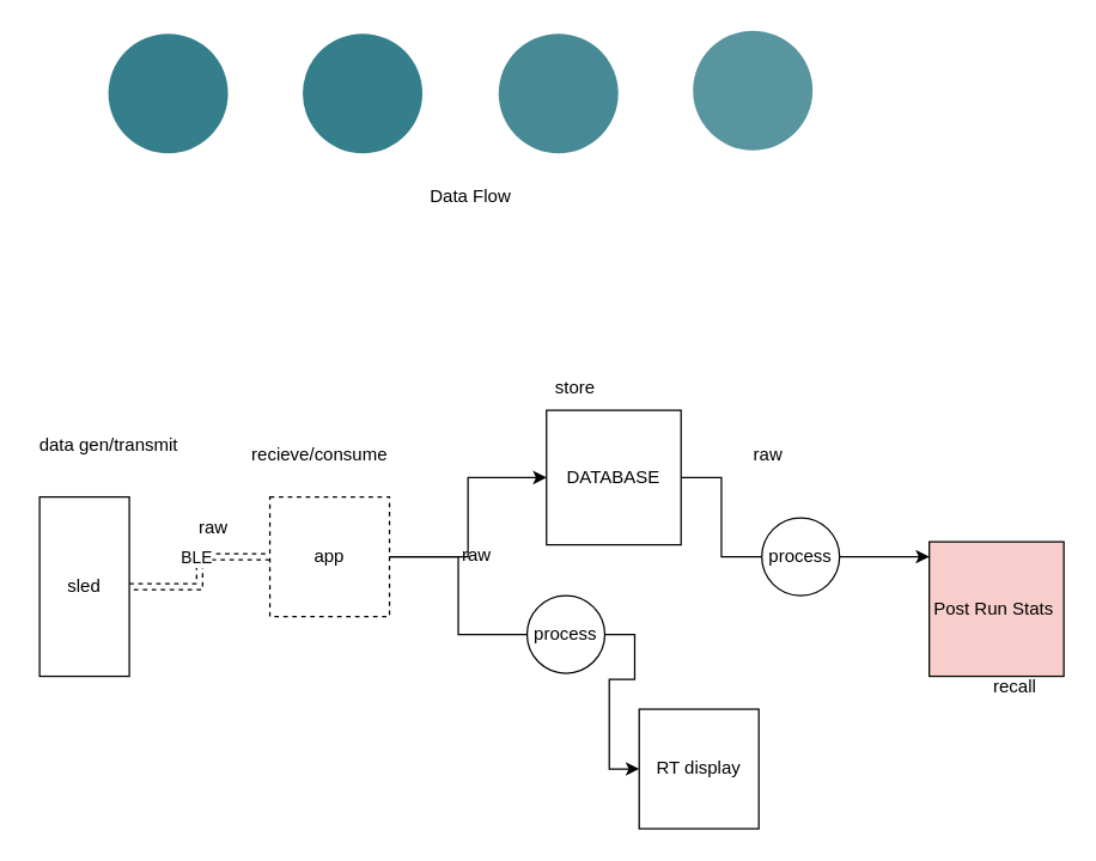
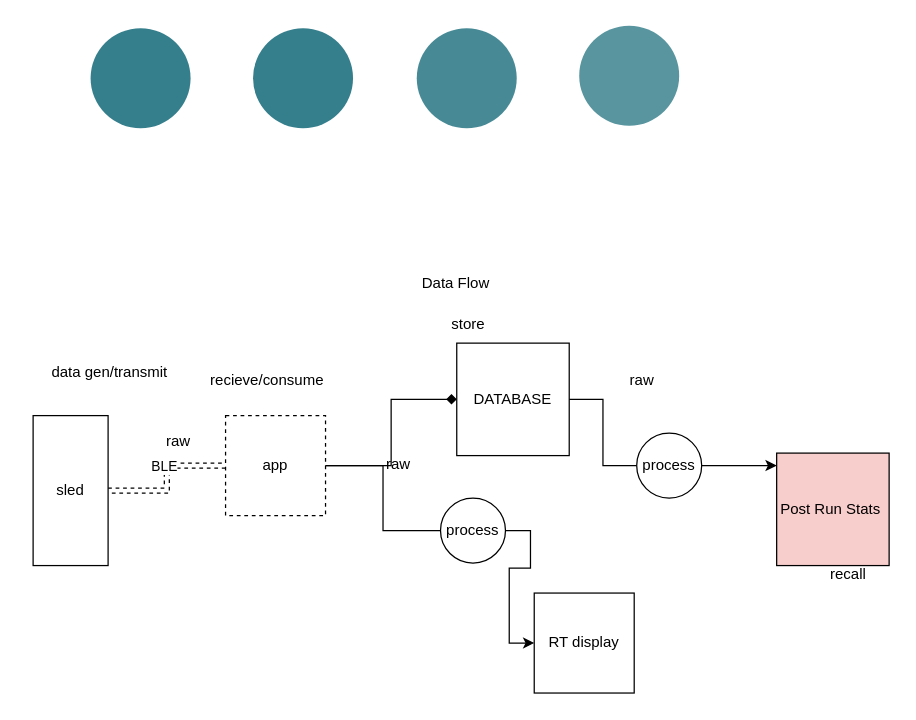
- <mxCell id="7" value="Data Flow" style="text;html=1;align=center;verticalAlign=middle;resizable=0;points=[];autosize=1;strokeColor=none;" parent="1" vertex="1"><mxGeometry x="282" y="122" width="64" height="18" as="geometry" /></mxCell>
+ <mxCell id="7" value="Data Flow" style="text;html=1;align=center;verticalAlign=middle;resizable=0;points=[];autosize=1;strokeColor=none;" parent="1" vertex="1"><mxGeometry x="332" y="217" width="64" height="18" as="geometry" /></mxCell>
- <mxCell id="15" value="store" style="text;html=1;align=center;verticalAlign=middle;resizable=0;points=[];autosize=1;strokeColor=none;" parent="1" vertex="1"><mxGeometry x="365" y="250" width="37" height="18" as="geometry" /></mxCell>
+ <mxCell id="15" value="store" style="text;html=1;align=center;verticalAlign=middle;resizable=0;points=[];autosize=1;strokeColor=none;" parent="1" vertex="1"><mxGeometry x="355" y="250" width="37" height="18" as="geometry" /></mxCell>
- <mxCell id="13" value="data gen/transmit" style="text;html=1;align=center;verticalAlign=middle;resizable=0;points=[];autosize=1;strokeColor=none;" parent="1" vertex="1"><mxGeometry x="20" y="289" width="103" height="18" as="geometry" /></mxCell>
+ <mxCell id="13" value="data gen/transmit" style="text;html=1;align=center;verticalAlign=middle;resizable=0;points=[];autosize=1;strokeColor=none;" parent="1" vertex="1"><mxGeometry x="35" y="289" width="103" height="18" as="geometry" /></mxCell>
- <mxCell id="5" style="edgeStyle=orthogonalEdgeStyle;rounded=0;orthogonalLoop=1;jettySize=auto;html=1;entryX=0;entryY=0.5;entryDx=0;entryDy=0;" parent="1" source="6" target="8" edge="1"><mxGeometry relative="1" as="geometry" /></mxCell>
+ <mxCell id="5" style="edgeStyle=orthogonalEdgeStyle;rounded=0;orthogonalLoop=1;jettySize=auto;html=1;entryX=0;entryY=0.5;entryDx=0;entryDy=0;endArrow=diamond;" parent="1" source="6" target="8" edge="1"><mxGeometry relative="1" as="geometry" /></mxCell>
